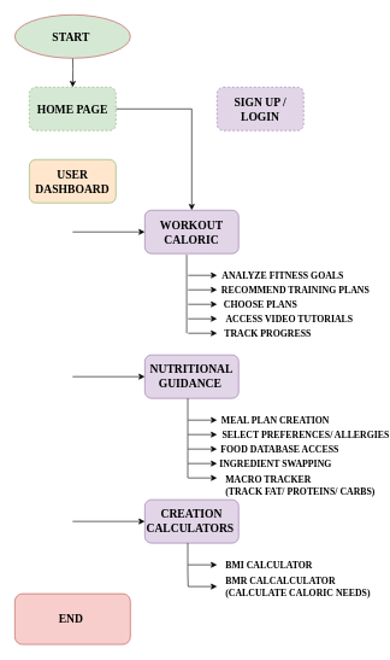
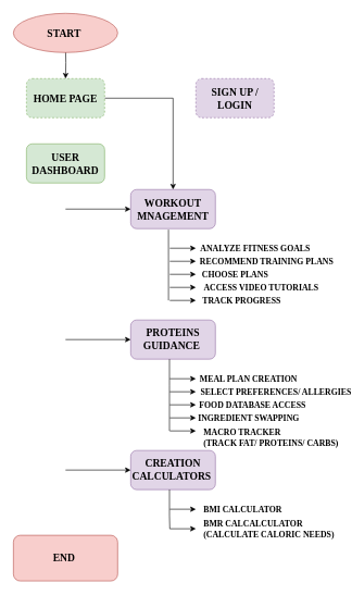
- <mxCell id="27" value="&lt;font size=&quot;1&quot; face=&quot;Times New Roman&quot;&gt;&lt;b style=&quot;font-size: 16px;&quot;&gt;START&amp;nbsp;&lt;/b&gt;&lt;/font&gt;" style="ellipse;whiteSpace=wrap;html=1;fillColor=#d5e8d4;strokeColor=#b85450;" vertex="1" parent="1"><mxGeometry x="20" y="20" width="160" height="60" as="geometry" /></mxCell>
+ <mxCell id="27" value="&lt;font size=&quot;1&quot; face=&quot;Times New Roman&quot;&gt;&lt;b style=&quot;font-size: 16px;&quot;&gt;START&amp;nbsp;&lt;/b&gt;&lt;/font&gt;" style="ellipse;whiteSpace=wrap;html=1;fillColor=#f8cecc;strokeColor=#b85450;" vertex="1" parent="1"><mxGeometry x="20" y="20" width="160" height="60" as="geometry" /></mxCell>
- <mxCell id="6" value="&lt;font size=&quot;1&quot; face=&quot;Times New Roman&quot;&gt;&lt;b style=&quot;font-size: 16px;&quot;&gt;USER DASHBOARD&lt;/b&gt;&lt;/font&gt;" style="whiteSpace=wrap;html=1;rounded=1;fillColor=#ffe6cc;strokeColor=#82b366;" vertex="1" parent="1"><mxGeometry x="40" y="220" width="120" height="60" as="geometry" /></mxCell>
+ <mxCell id="6" value="&lt;font size=&quot;1&quot; face=&quot;Times New Roman&quot;&gt;&lt;b style=&quot;font-size: 16px;&quot;&gt;USER DASHBOARD&lt;/b&gt;&lt;/font&gt;" style="whiteSpace=wrap;html=1;rounded=1;fillColor=#d5e8d4;strokeColor=#82b366;" vertex="1" parent="1"><mxGeometry x="40" y="220" width="120" height="60" as="geometry" /></mxCell>
- <mxCell id="8" value="&lt;font size=&quot;1&quot; face=&quot;Times New Roman&quot;&gt;&lt;b style=&quot;font-size: 16px;&quot;&gt;WORKOUT CALORIC&lt;/b&gt;&lt;/font&gt;" style="rounded=1;whiteSpace=wrap;html=1;fillColor=#e1d5e7;strokeColor=#9673a6;" vertex="1" parent="1"><mxGeometry x="200" y="290" width="130" height="60" as="geometry" /></mxCell>
+ <mxCell id="8" value="&lt;font size=&quot;1&quot; face=&quot;Times New Roman&quot;&gt;&lt;b style=&quot;font-size: 16px;&quot;&gt;WORKOUT MNAGEMENT&lt;/b&gt;&lt;/font&gt;" style="rounded=1;whiteSpace=wrap;html=1;fillColor=#e1d5e7;strokeColor=#9673a6;" vertex="1" parent="1"><mxGeometry x="200" y="290" width="130" height="60" as="geometry" /></mxCell>
- <mxCell id="15" value="&lt;font size=&quot;1&quot; face=&quot;Times New Roman&quot;&gt;&lt;b style=&quot;font-size: 16px;&quot;&gt;NUTRITIONAL GUIDANCE&amp;nbsp;&lt;/b&gt;&lt;/font&gt;" style="rounded=1;whiteSpace=wrap;html=1;fillColor=#e1d5e7;strokeColor=#9673a6;" vertex="1" parent="1"><mxGeometry x="200" y="490" width="130" height="60" as="geometry" /></mxCell>
+ <mxCell id="15" value="&lt;font size=&quot;1&quot; face=&quot;Times New Roman&quot;&gt;&lt;b style=&quot;font-size: 16px;&quot;&gt;PROTEINS GUIDANCE&amp;nbsp;&lt;/b&gt;&lt;/font&gt;" style="rounded=1;whiteSpace=wrap;html=1;fillColor=#e1d5e7;strokeColor=#9673a6;" vertex="1" parent="1"><mxGeometry x="200" y="490" width="130" height="60" as="geometry" /></mxCell>
